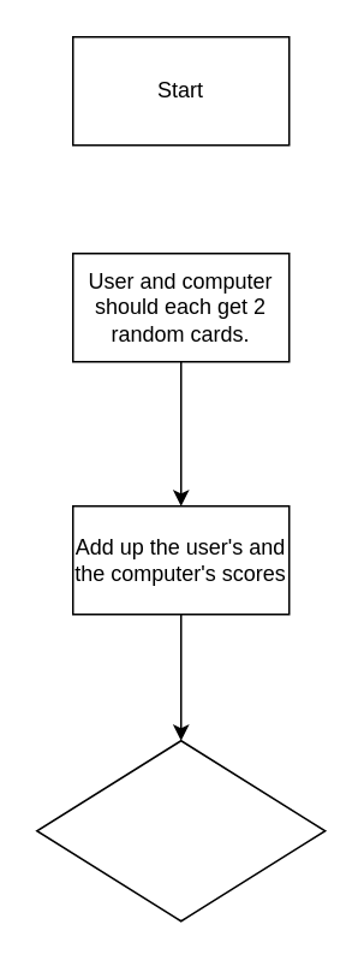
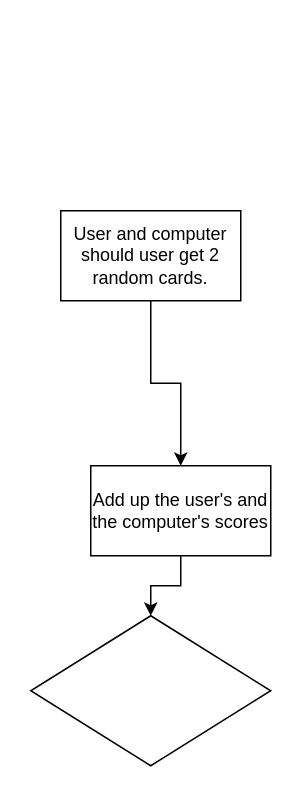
- <mxCell id="2" value="Start" style="rounded=0;whiteSpace=wrap;html=1;" vertex="1" parent="1"><mxGeometry x="40" y="20" width="120" height="60" as="geometry" /></mxCell>
- <mxCell id="4" value="User and computer should each get 2 random cards." style="rounded=0;whiteSpace=wrap;html=1;" vertex="1" parent="1"><mxGeometry x="40" y="140" width="120" height="60" as="geometry" /></mxCell>
+ <mxCell id="4" value="User and computer should user get 2 random cards." style="rounded=0;whiteSpace=wrap;html=1;" vertex="1" parent="1"><mxGeometry x="40" y="140" width="120" height="60" as="geometry" /></mxCell>
- <mxCell id="6" value="Add up the user's and the computer's scores" style="rounded=0;whiteSpace=wrap;html=1;" vertex="1" parent="1"><mxGeometry x="40" y="280" width="120" height="60" as="geometry" /></mxCell>
+ <mxCell id="6" value="Add up the user's and the computer's scores" style="rounded=0;whiteSpace=wrap;html=1;" vertex="1" parent="1"><mxGeometry x="60" y="310" width="120" height="60" as="geometry" /></mxCell>
